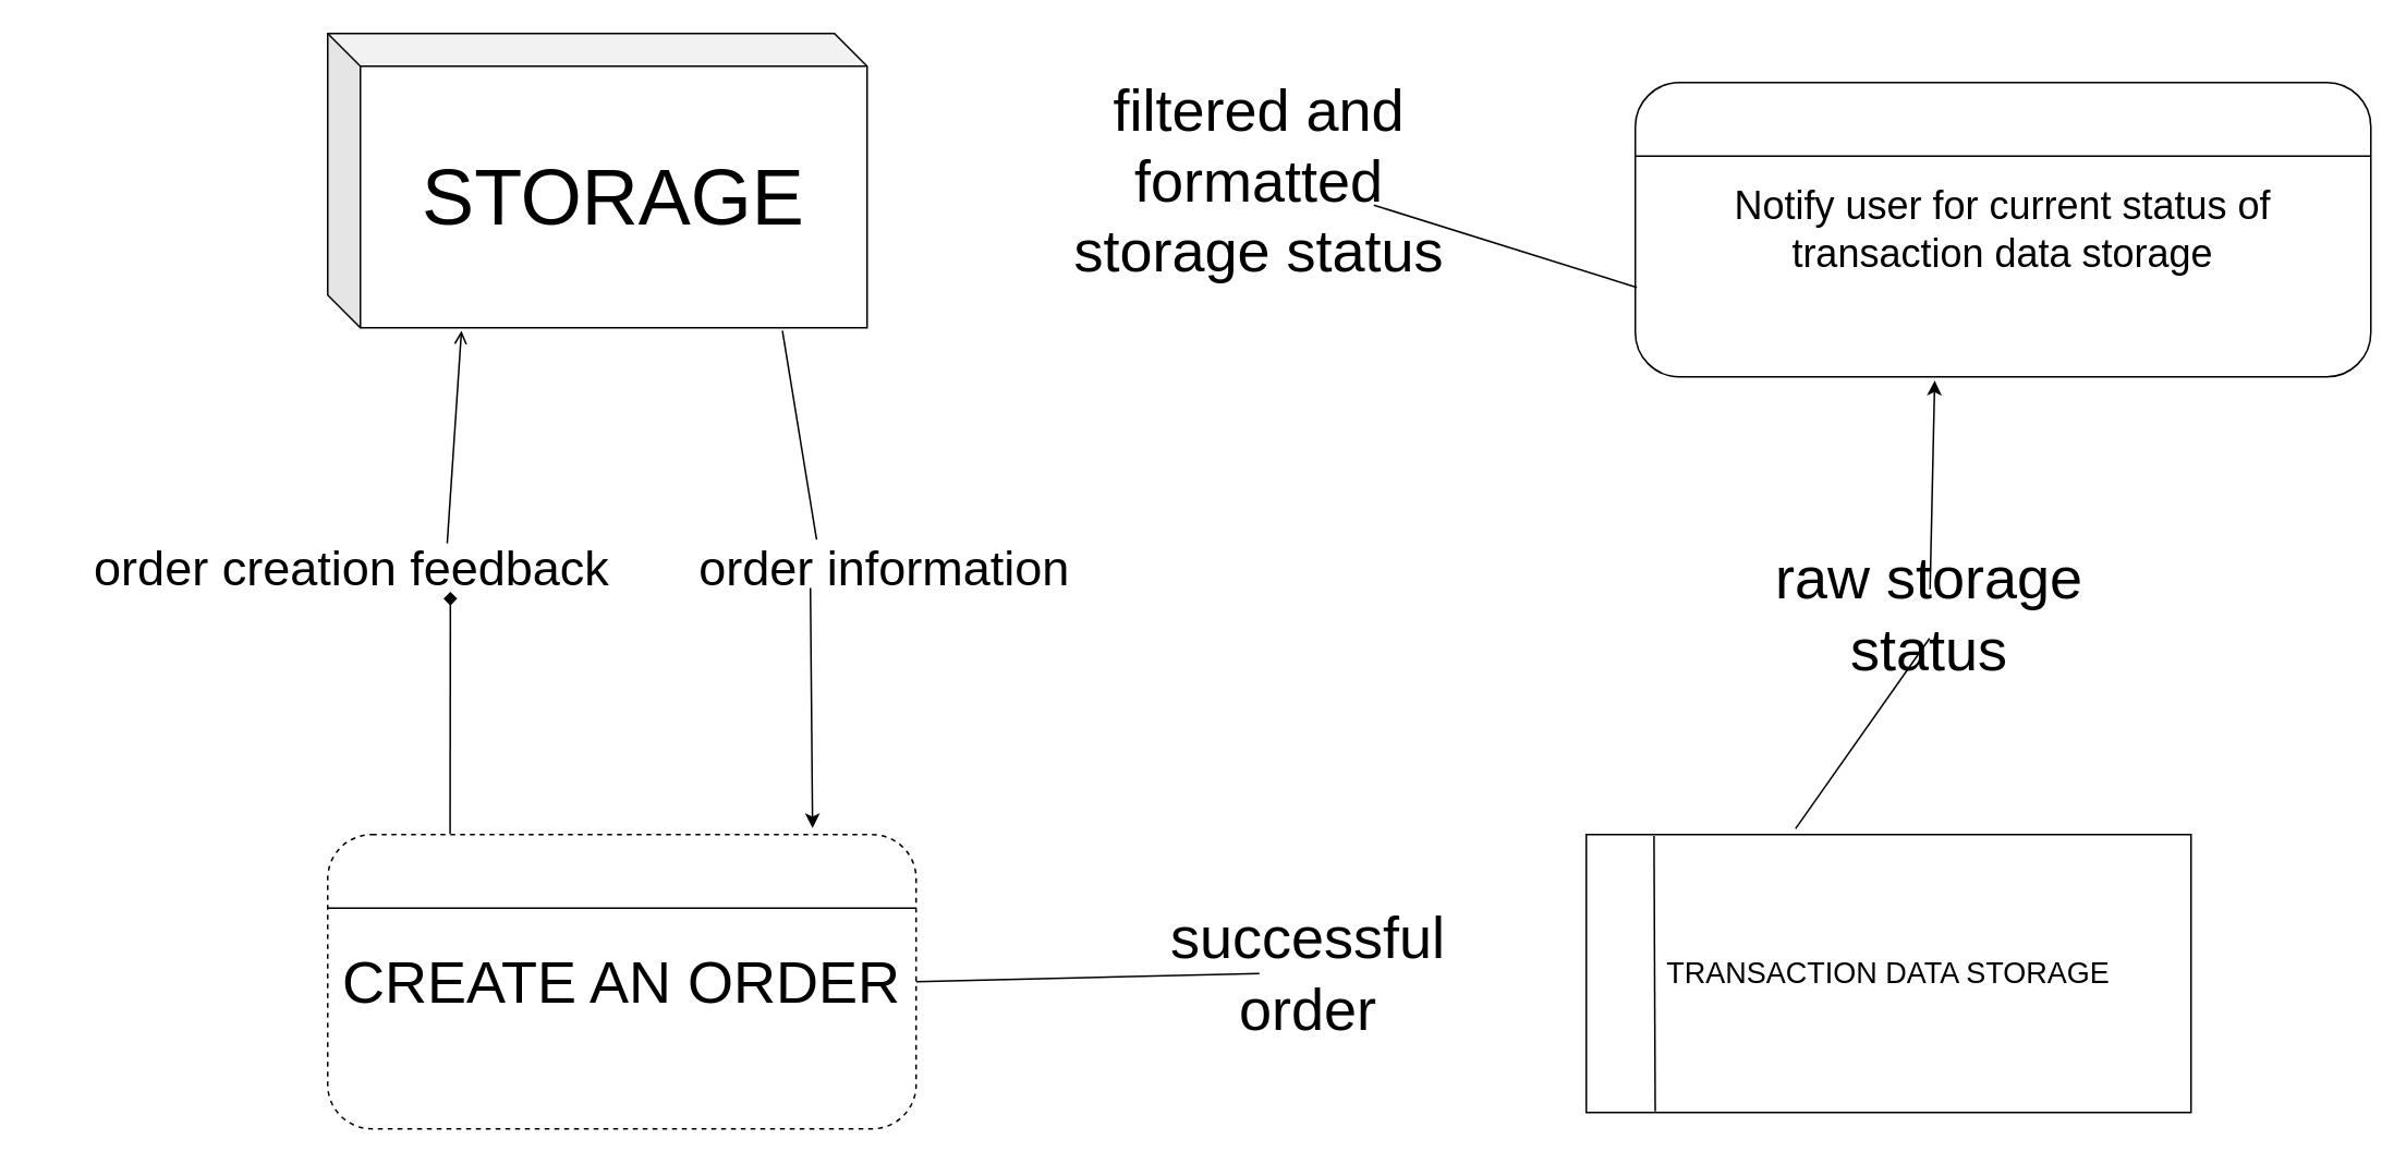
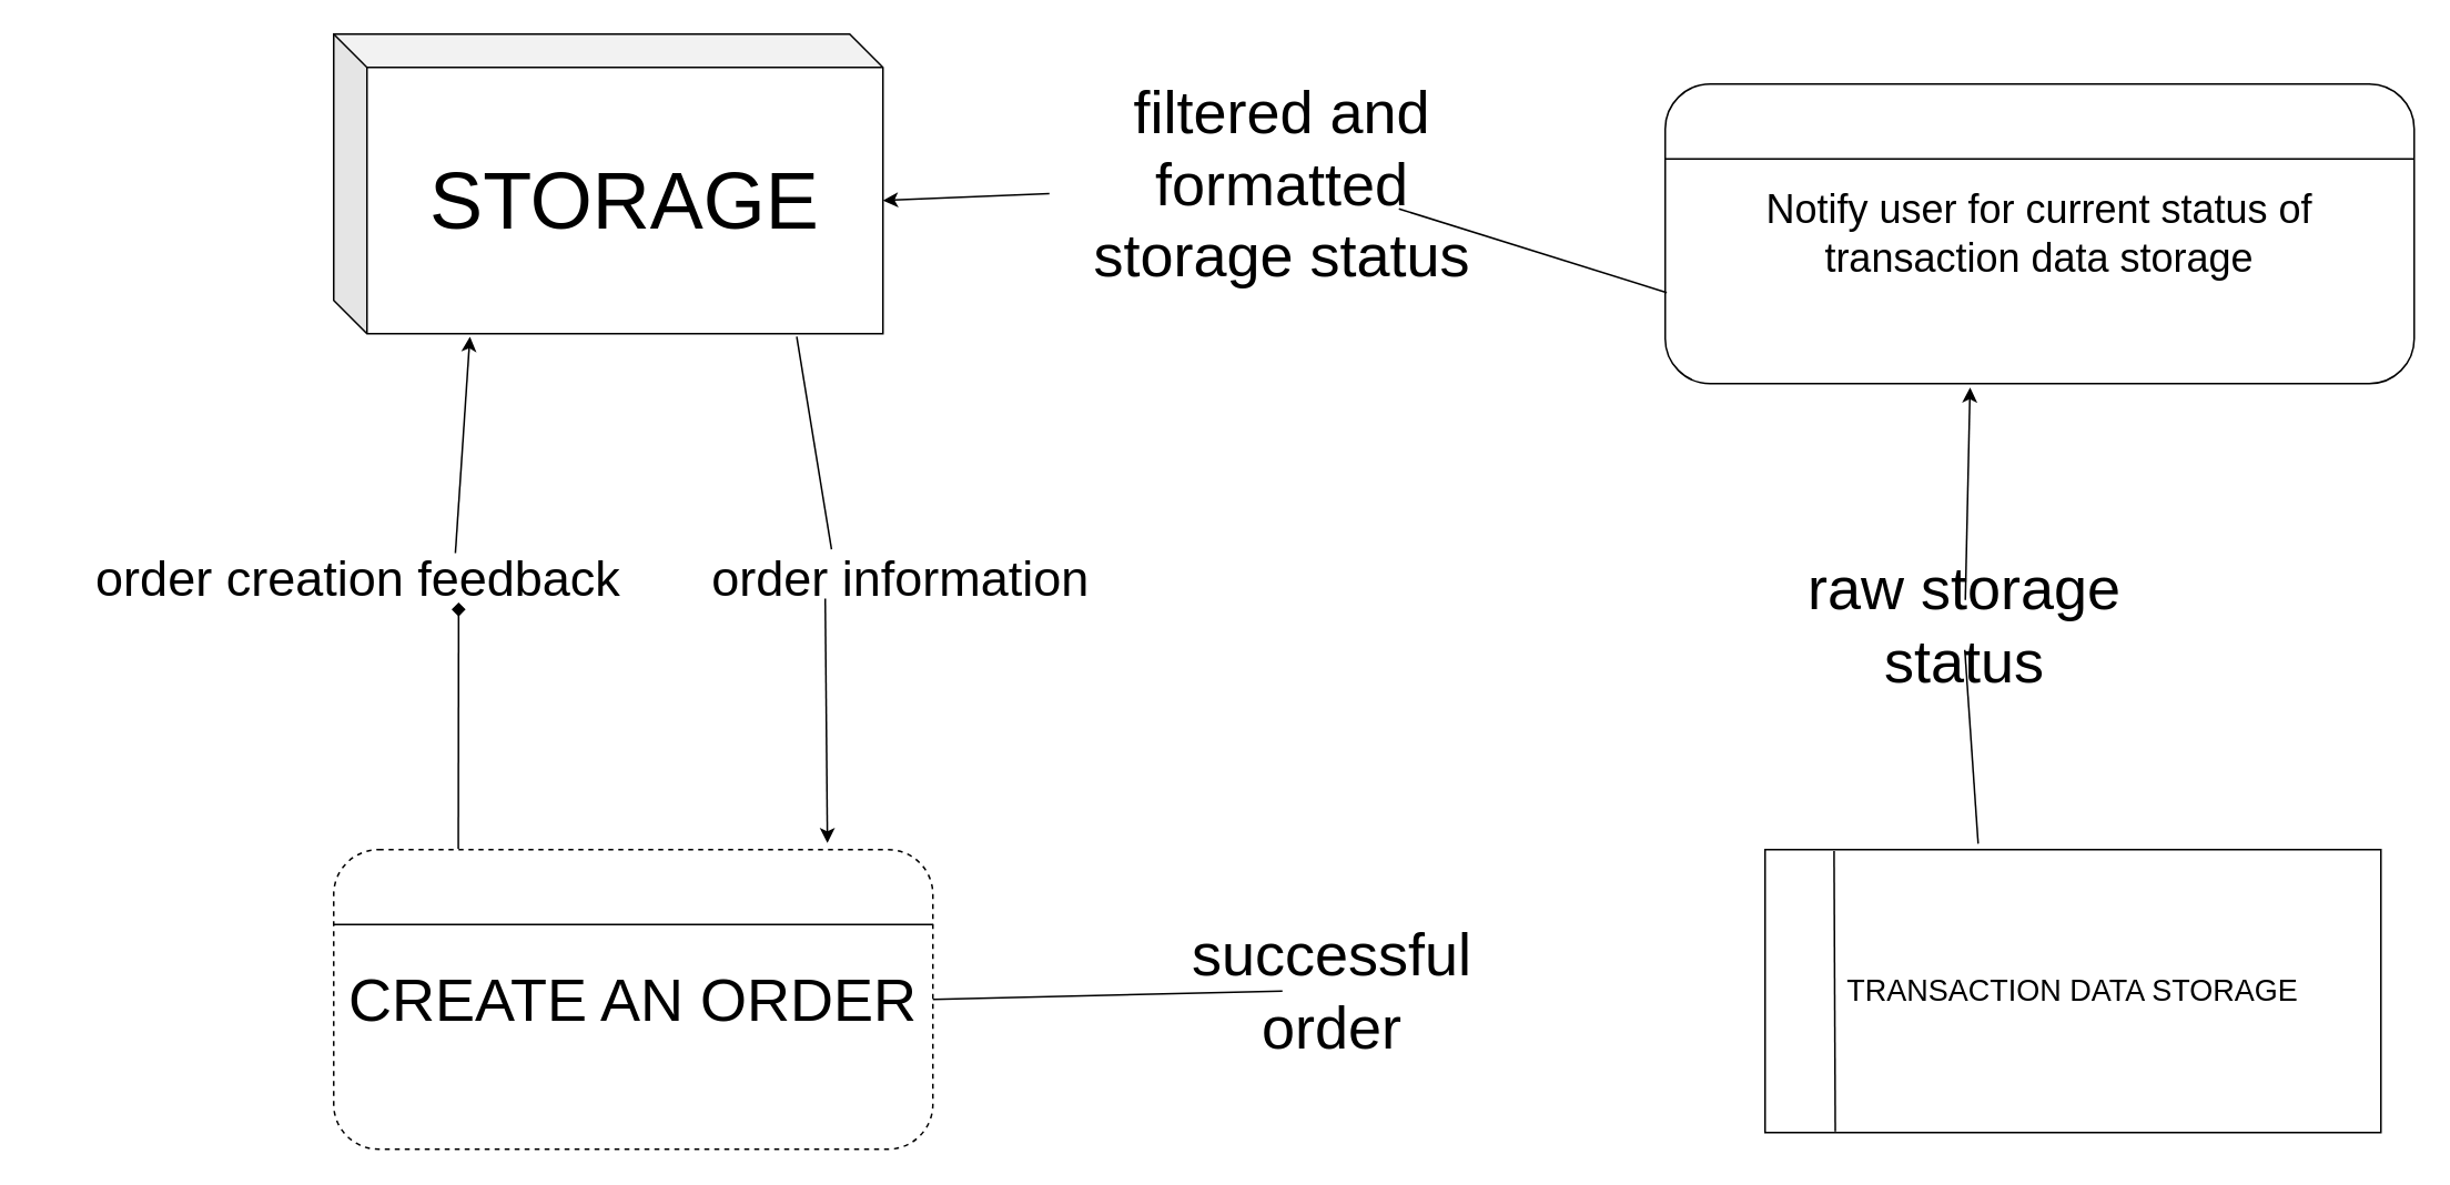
+ <mxCell id="19" style="edgeStyle=none;html=1;entryX=0;entryY=0;entryDx=330;entryDy=100;fontSize=30;entryPerimeter=0;" parent="1" source="20" target="22" edge="1"><mxGeometry relative="1" as="geometry"><mxPoint x="560" y="160" as="targetPoint" /></mxGeometry></mxCell>
- <mxCell id="10" style="edgeStyle=none;html=1;entryX=0.248;entryY=1.01;entryDx=0;entryDy=0;fontSize=36;exitX=0.649;exitY=0.062;exitDx=0;exitDy=0;exitPerimeter=0;entryPerimeter=0;endArrow=open;" parent="1" source="11" target="22" edge="1"><mxGeometry relative="1" as="geometry"><mxPoint x="275" y="210" as="targetPoint" /></mxGeometry></mxCell>
+ <mxCell id="10" style="edgeStyle=none;html=1;entryX=0.248;entryY=1.01;entryDx=0;entryDy=0;fontSize=36;exitX=0.649;exitY=0.062;exitDx=0;exitDy=0;exitPerimeter=0;entryPerimeter=0;" parent="1" source="11" target="22" edge="1"><mxGeometry relative="1" as="geometry"><mxPoint x="275" y="210" as="targetPoint" /></mxGeometry></mxCell>
- <mxCell id="2" value="&lt;span style=&quot;font-size: 18px;&quot;&gt;TRANSACTION DATA STORAGE&lt;/span&gt;" style="rounded=0;whiteSpace=wrap;html=1;" parent="1" vertex="1"><mxGeometry x="970" y="510" width="370" height="170" as="geometry" /></mxCell>
+ <mxCell id="2" value="&lt;span style=&quot;font-size: 18px;&quot;&gt;TRANSACTION DATA STORAGE&lt;/span&gt;" style="rounded=0;whiteSpace=wrap;html=1;" parent="1" vertex="1"><mxGeometry x="1060" y="510" width="370" height="170" as="geometry" /></mxCell>
